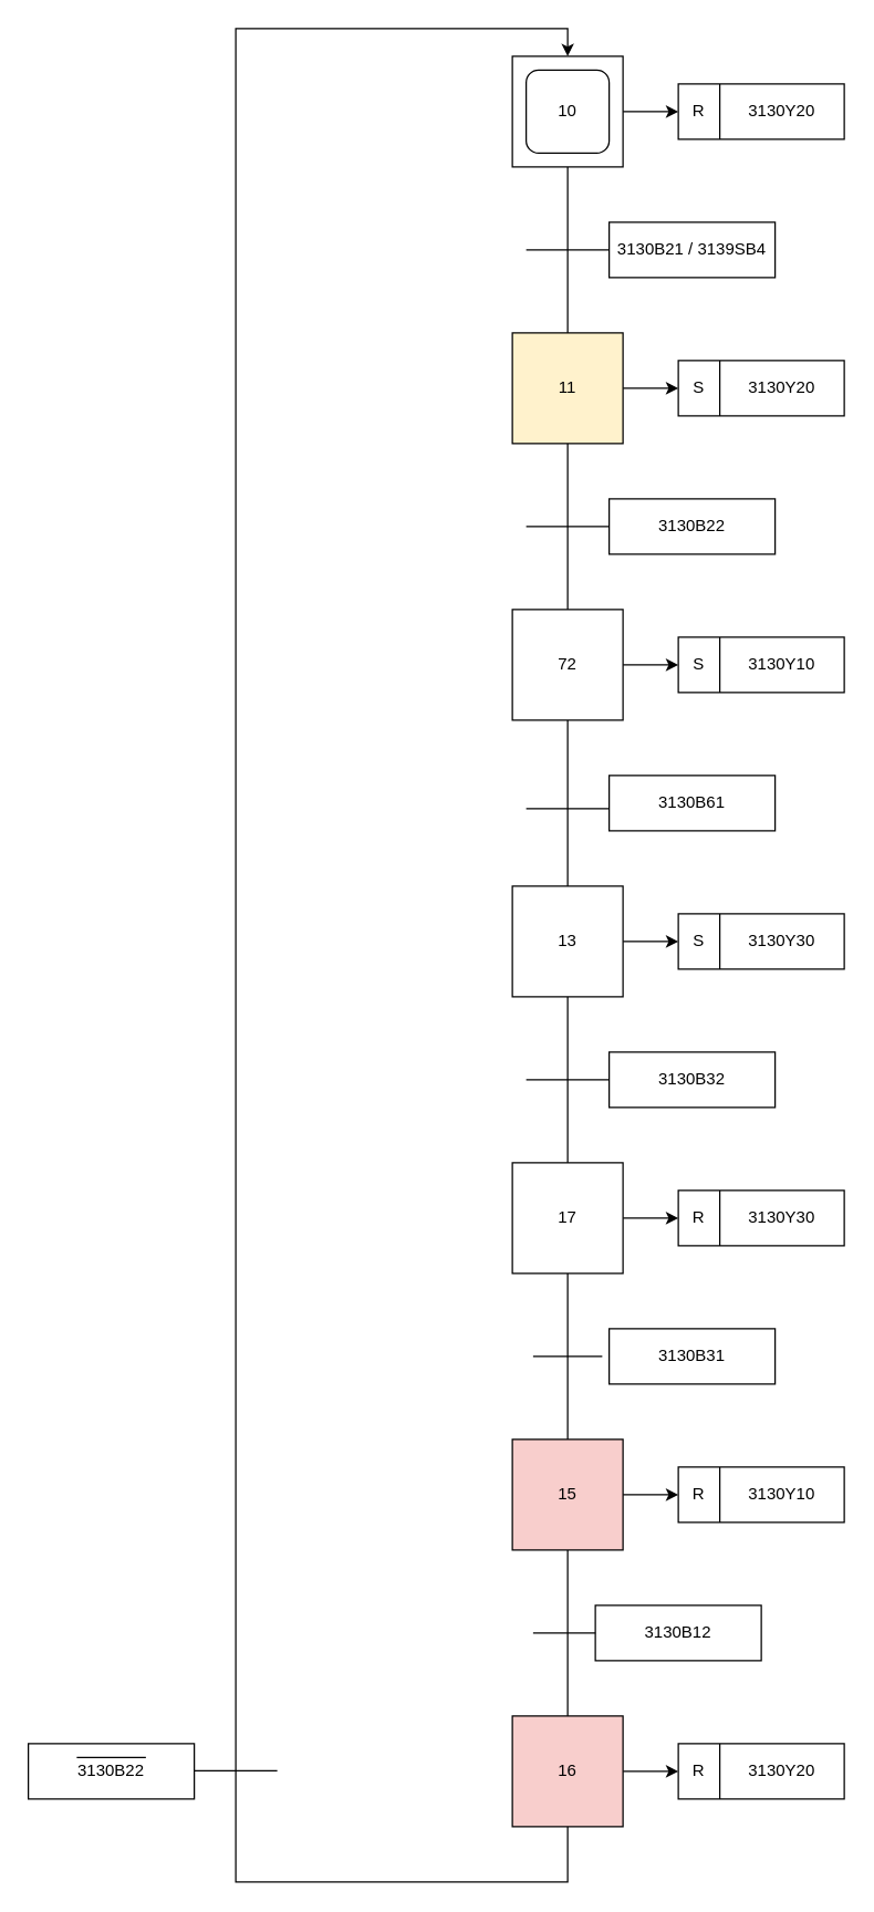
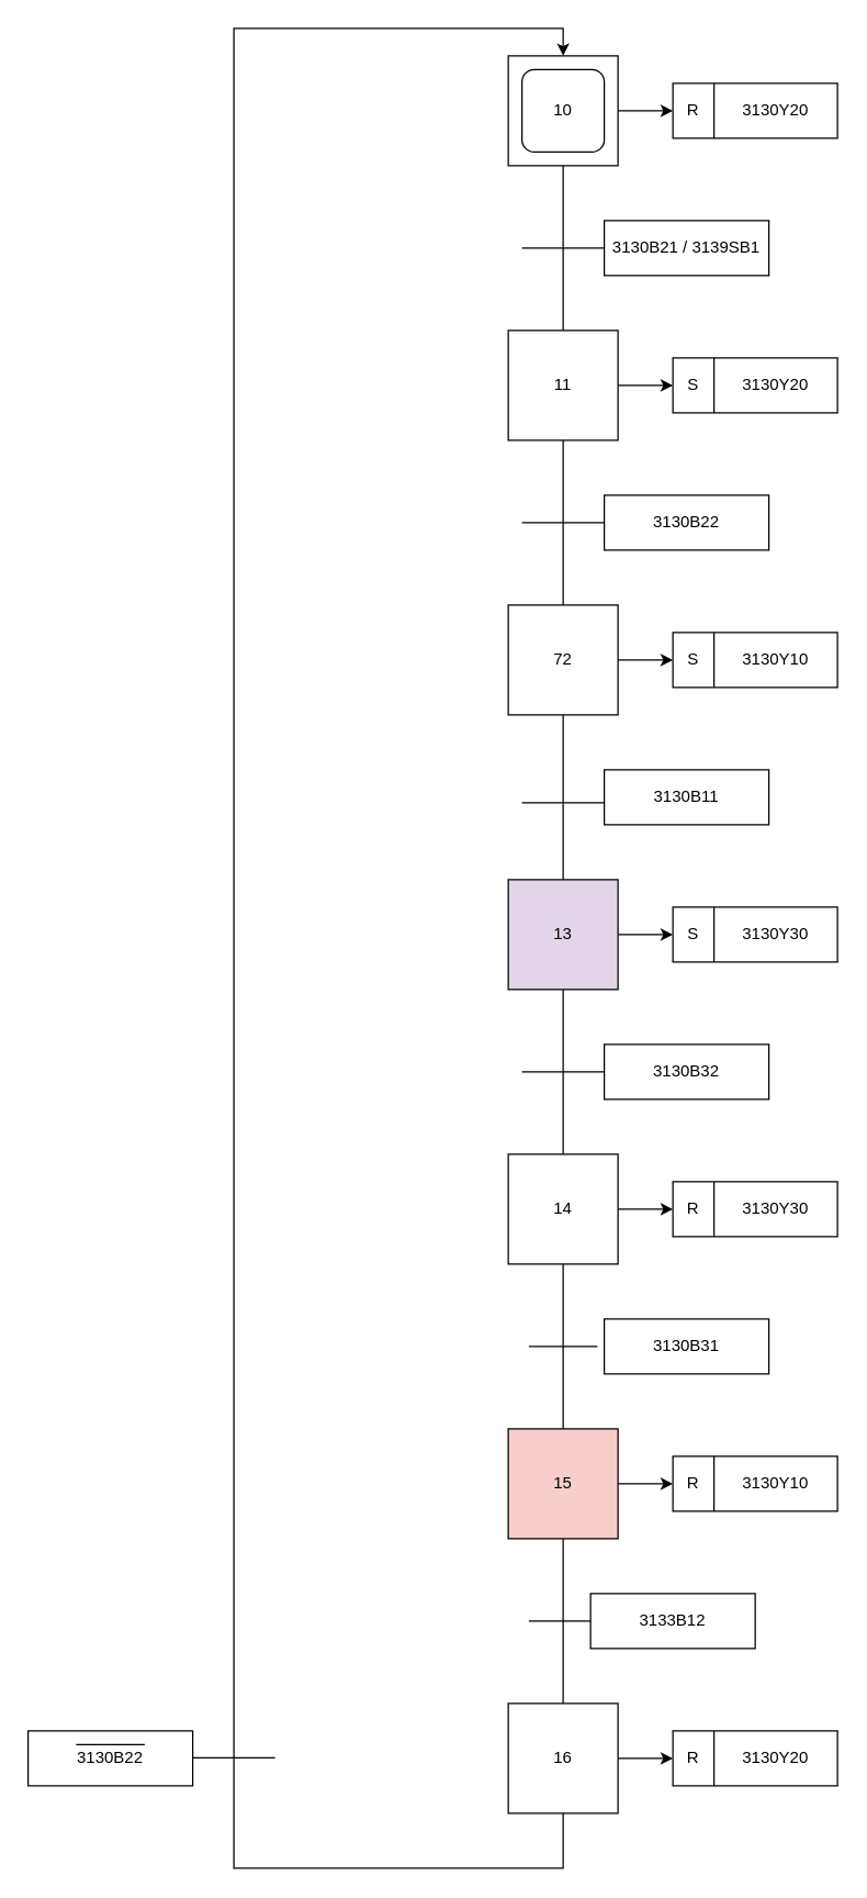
- <mxCell id="60" value="3130B21 / 3139SB4" style="text;html=1;strokeColor=none;fillColor=none;align=center;verticalAlign=middle;whiteSpace=wrap;rounded=0;" vertex="1" parent="1"><mxGeometry x="440" y="160" width="120" height="40" as="geometry" /></mxCell>
+ <mxCell id="60" value="3130B21 / 3139SB1" style="text;html=1;strokeColor=none;fillColor=none;align=center;verticalAlign=middle;whiteSpace=wrap;rounded=0;" vertex="1" parent="1"><mxGeometry x="440" y="160" width="120" height="40" as="geometry" /></mxCell>
- <mxCell id="8" value="11" style="whiteSpace=wrap;html=1;aspect=fixed;fillColor=#fff2cc;" vertex="1" parent="1"><mxGeometry x="370" y="240" width="80" height="80" as="geometry" /></mxCell>
+ <mxCell id="8" value="11" style="whiteSpace=wrap;html=1;aspect=fixed;" vertex="1" parent="1"><mxGeometry x="370" y="240" width="80" height="80" as="geometry" /></mxCell>
- <mxCell id="64" value="3130B61" style="text;html=1;strokeColor=none;fillColor=none;align=center;verticalAlign=middle;whiteSpace=wrap;rounded=0;" vertex="1" parent="1"><mxGeometry x="440" y="560" width="120" height="40" as="geometry" /></mxCell>
+ <mxCell id="64" value="3130B11" style="text;html=1;strokeColor=none;fillColor=none;align=center;verticalAlign=middle;whiteSpace=wrap;rounded=0;" vertex="1" parent="1"><mxGeometry x="440" y="560" width="120" height="40" as="geometry" /></mxCell>
- <mxCell id="16" value="13" style="whiteSpace=wrap;html=1;aspect=fixed;" vertex="1" parent="1"><mxGeometry x="370" y="640" width="80" height="80" as="geometry" /></mxCell>
+ <mxCell id="16" value="13" style="whiteSpace=wrap;html=1;aspect=fixed;fillColor=#e1d5e7;" vertex="1" parent="1"><mxGeometry x="370" y="640" width="80" height="80" as="geometry" /></mxCell>
- <mxCell id="19" value="17" style="whiteSpace=wrap;html=1;aspect=fixed;" vertex="1" parent="1"><mxGeometry x="370" y="840" width="80" height="80" as="geometry" /></mxCell>
+ <mxCell id="19" value="14" style="whiteSpace=wrap;html=1;aspect=fixed;" vertex="1" parent="1"><mxGeometry x="370" y="840" width="80" height="80" as="geometry" /></mxCell>
- <mxCell id="70" value="3130B12" style="text;html=1;strokeColor=none;fillColor=none;align=center;verticalAlign=middle;whiteSpace=wrap;rounded=0;" vertex="1" parent="1"><mxGeometry x="430" y="1160" width="120" height="40" as="geometry" /></mxCell>
+ <mxCell id="70" value="3133B12" style="text;html=1;strokeColor=none;fillColor=none;align=center;verticalAlign=middle;whiteSpace=wrap;rounded=0;" vertex="1" parent="1"><mxGeometry x="430" y="1160" width="120" height="40" as="geometry" /></mxCell>
- <mxCell id="28" value="16" style="whiteSpace=wrap;html=1;aspect=fixed;fillColor=#f8cecc;" vertex="1" parent="1"><mxGeometry x="370" y="1240" width="80" height="80" as="geometry" /></mxCell>
+ <mxCell id="28" value="16" style="whiteSpace=wrap;html=1;aspect=fixed;" vertex="1" parent="1"><mxGeometry x="370" y="1240" width="80" height="80" as="geometry" /></mxCell>
